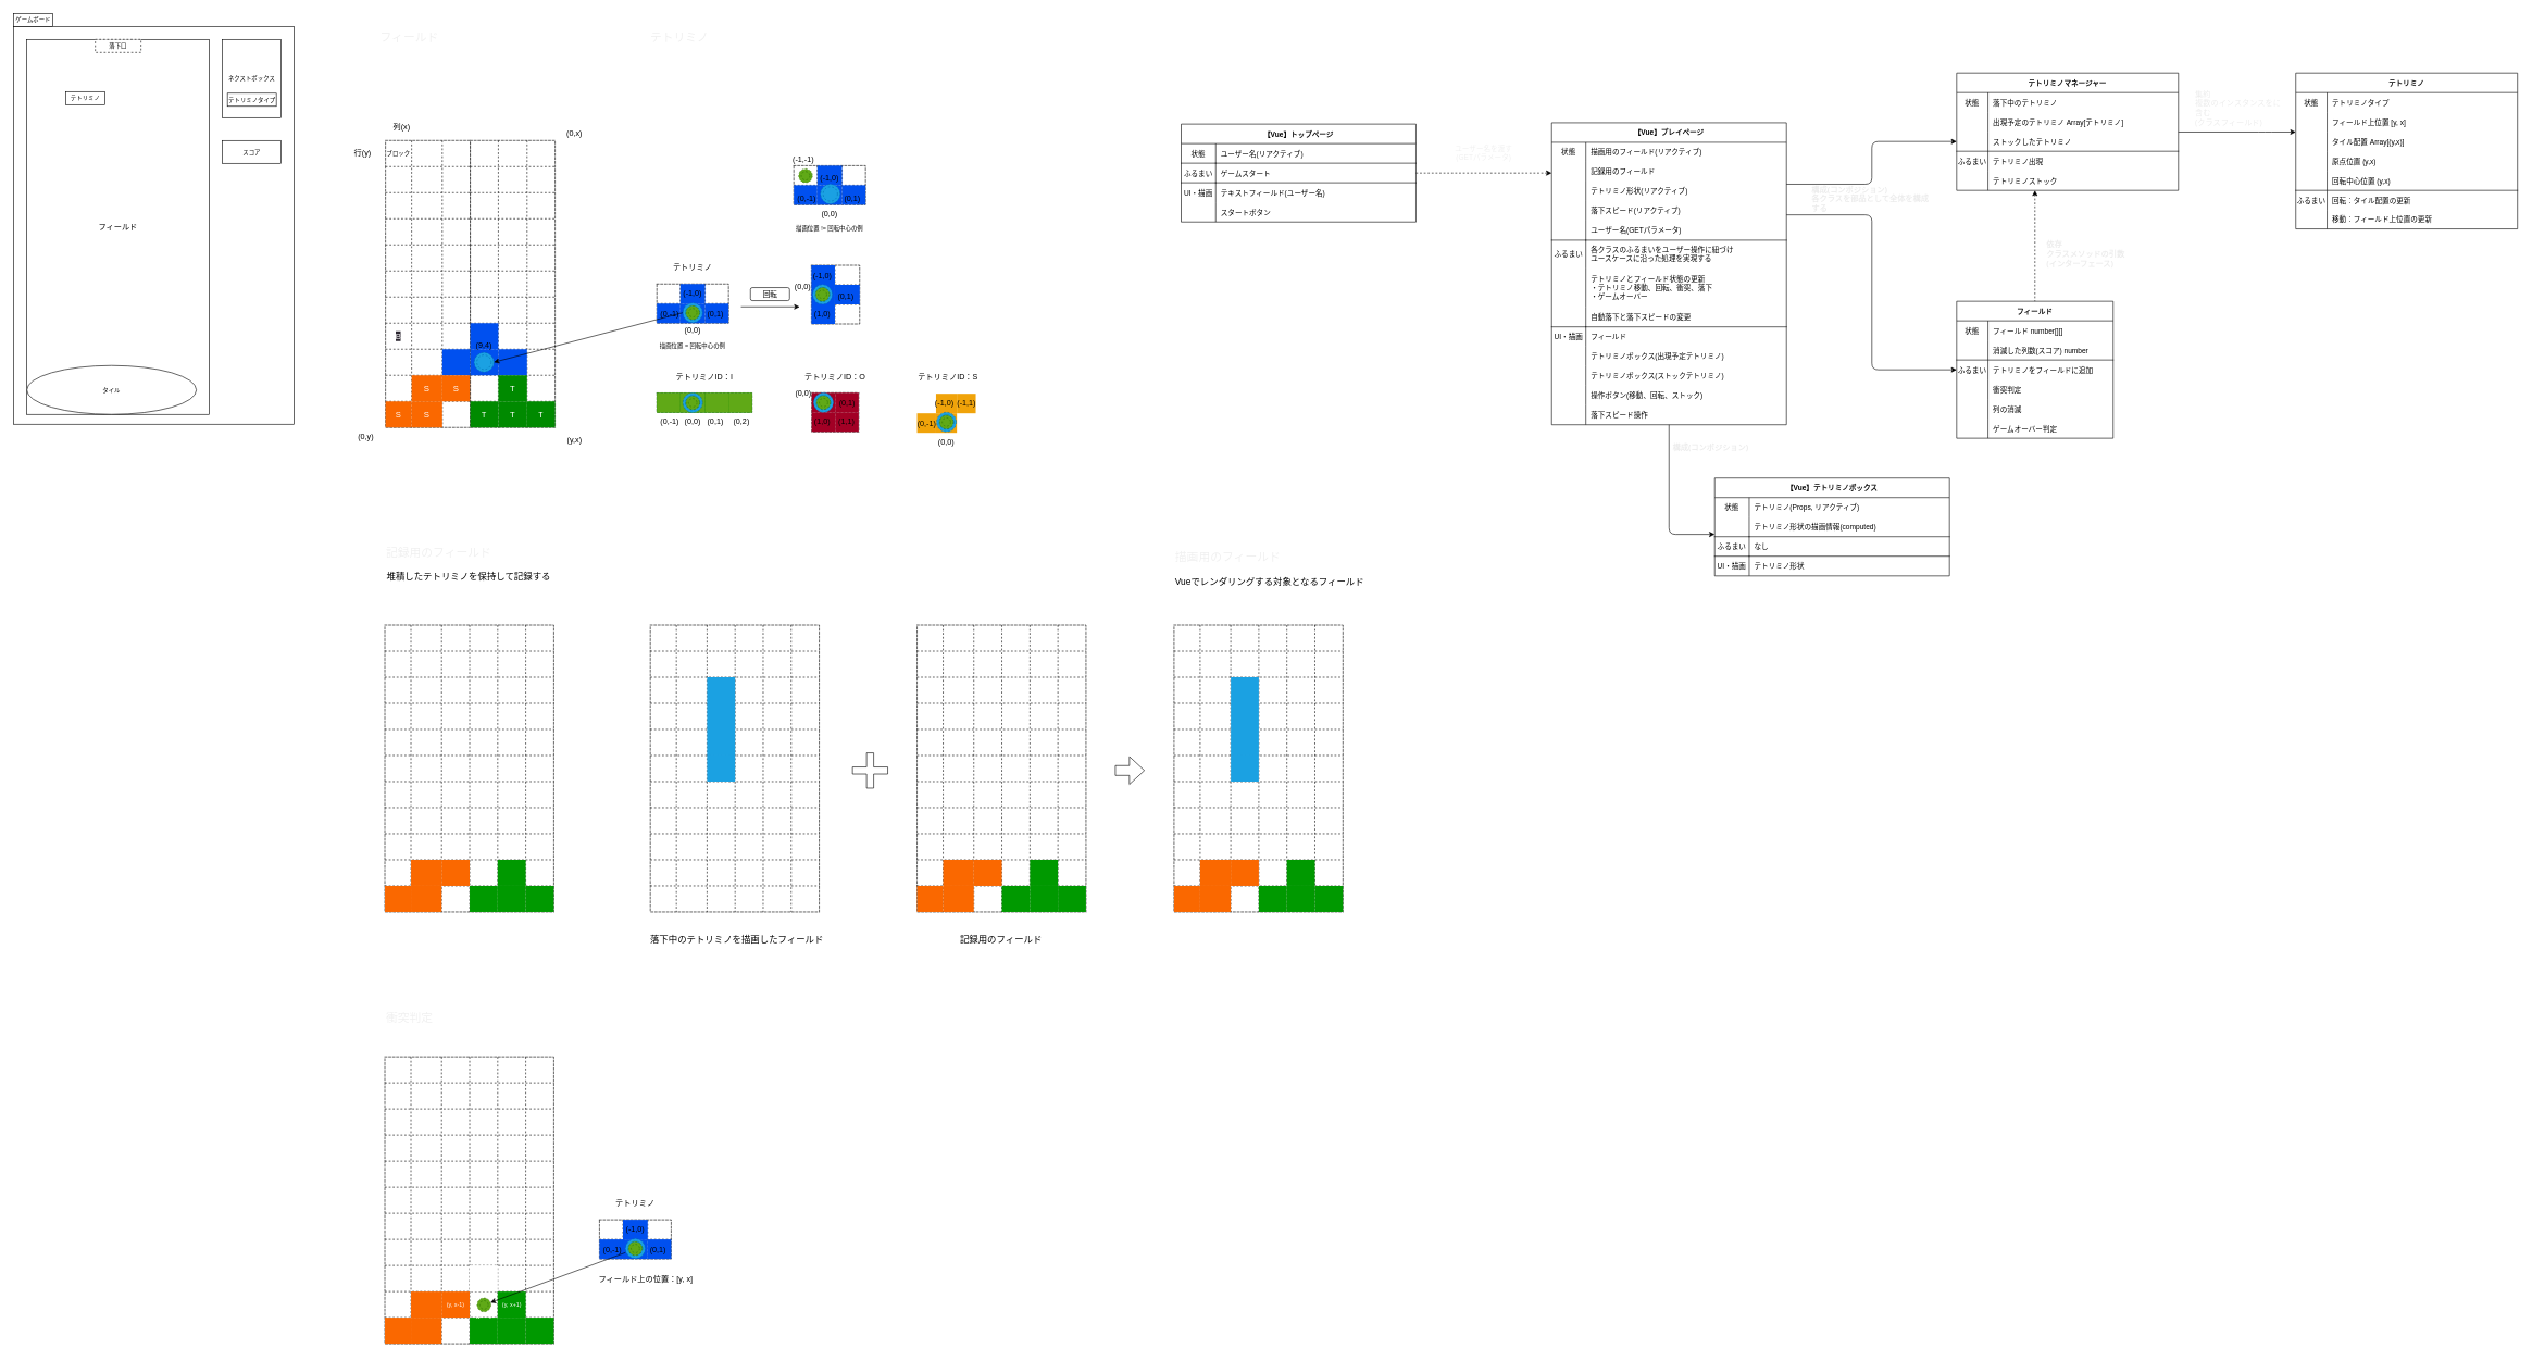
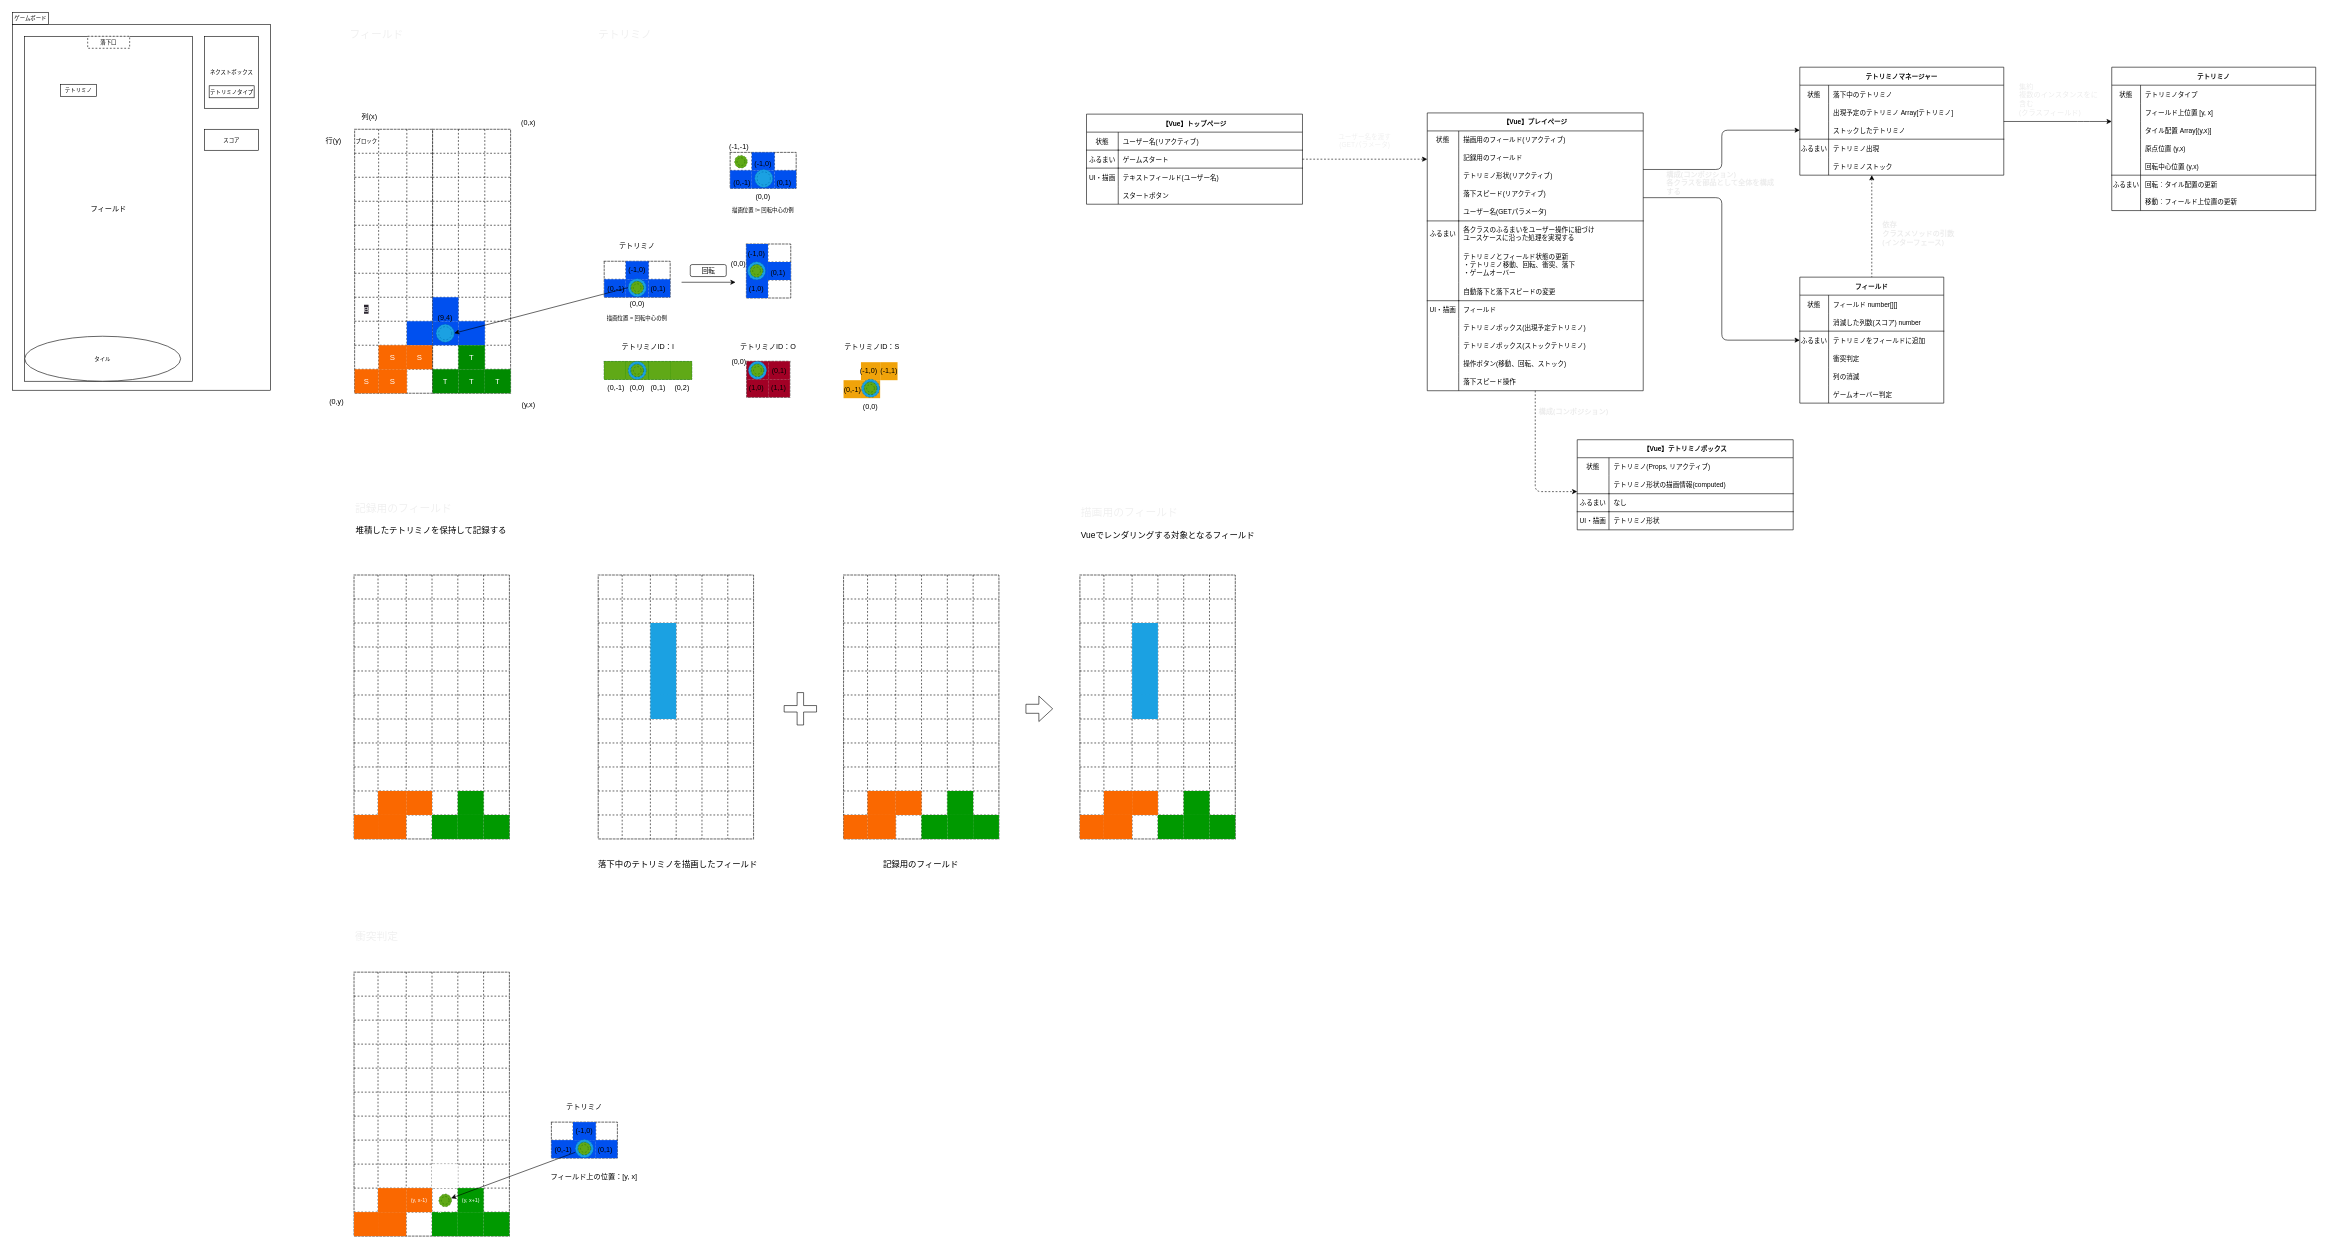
- <mxCell id="230" style="edgeStyle=orthogonalEdgeStyle;html=1;fontSize=9;fontColor=#FFFFFF;startArrow=none;startFill=0;endArrow=classic;endFill=1;" edge="1" parent="1" source="231" target="732"><mxGeometry relative="1" as="geometry"><Array as="points"><mxPoint x="2558" y="819" /></Array></mxGeometry></mxCell>
+ <mxCell id="230" style="edgeStyle=orthogonalEdgeStyle;html=1;fontSize=9;fontColor=#FFFFFF;startArrow=none;startFill=0;endArrow=classic;endFill=1;dashed=1;" edge="1" parent="1" source="231" target="732"><mxGeometry relative="1" as="geometry"><Array as="points"><mxPoint x="2558" y="819" /></Array></mxGeometry></mxCell>
